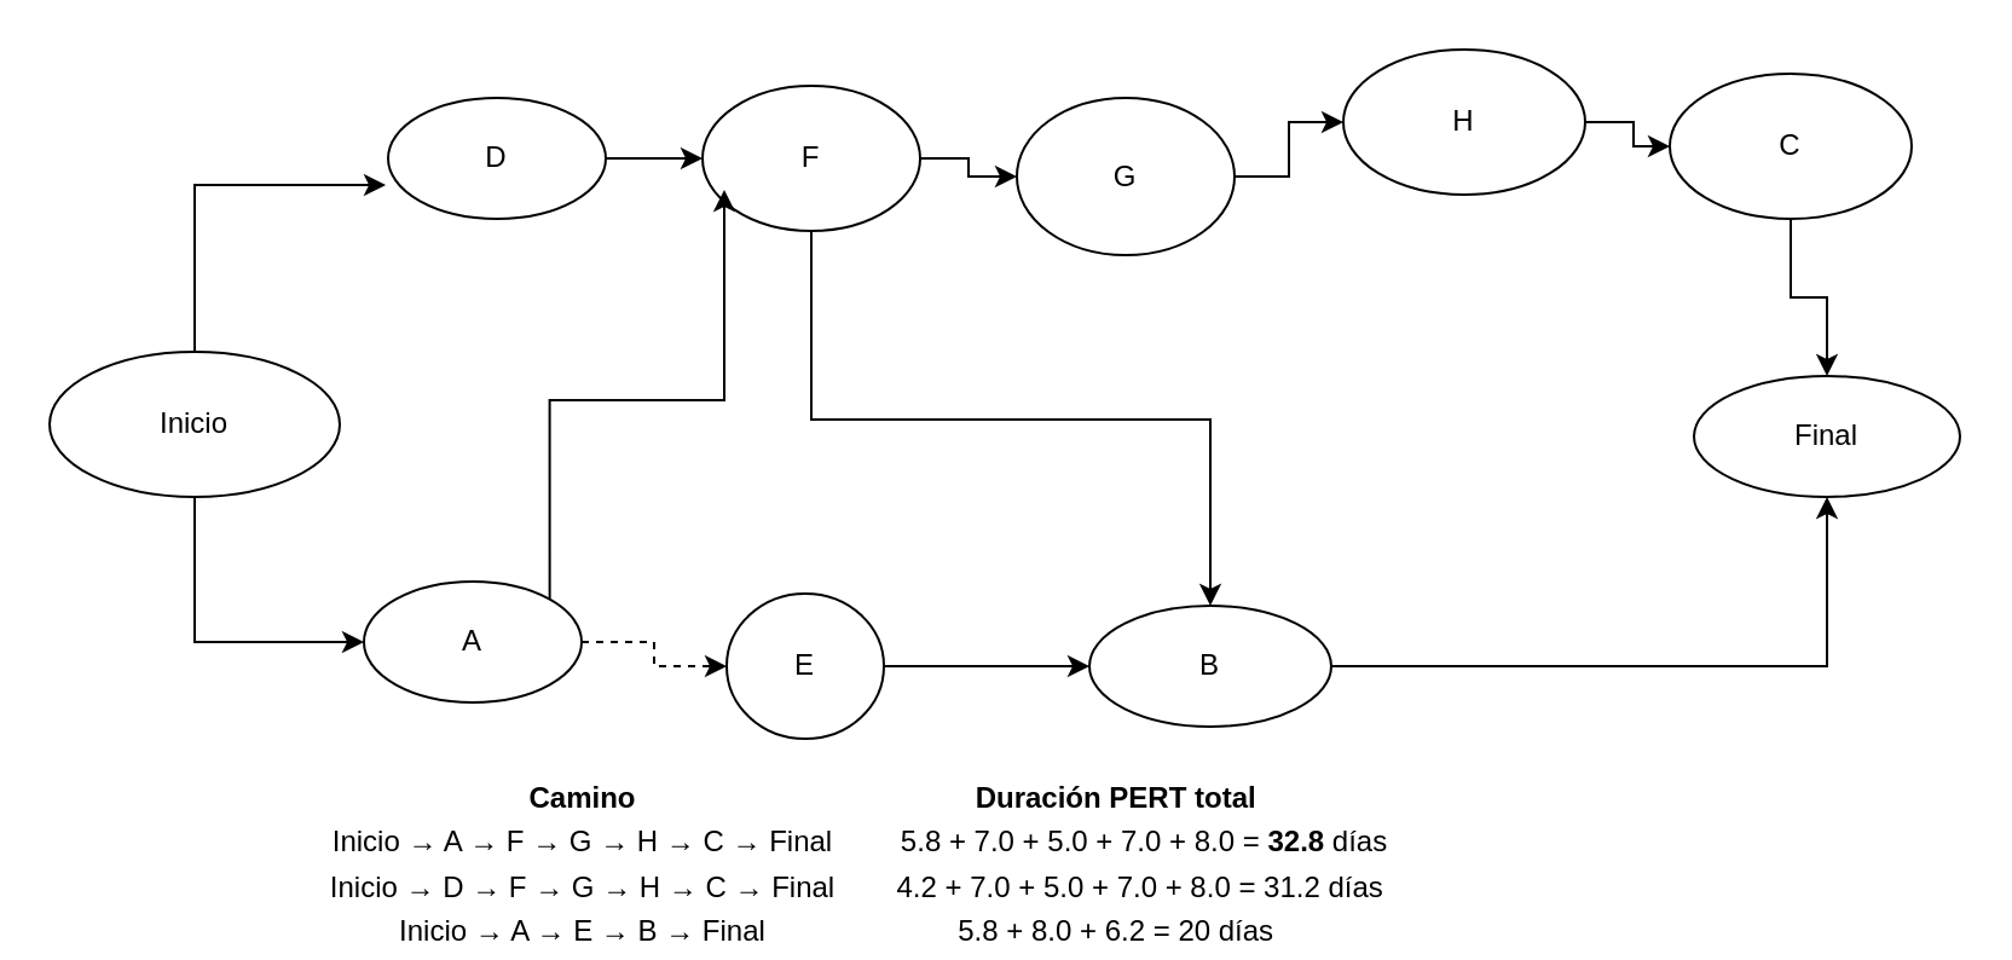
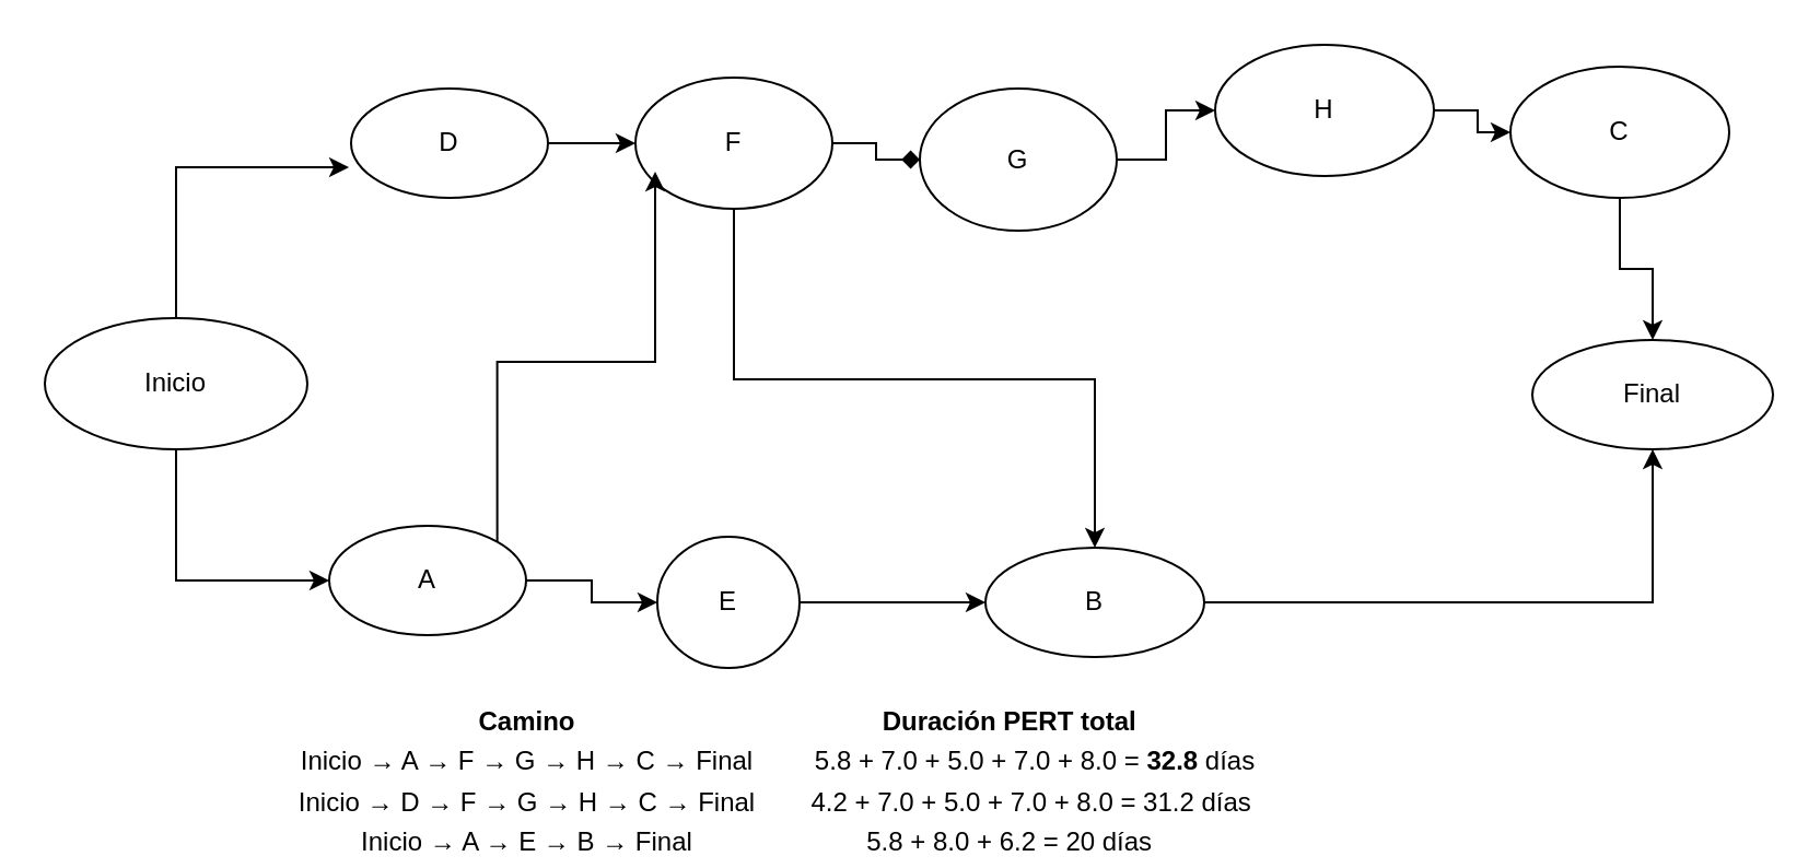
- <mxCell id="10" style="edgeStyle=orthogonalEdgeStyle;rounded=0;orthogonalLoop=1;jettySize=auto;html=1;exitX=1;exitY=0.5;exitDx=0;exitDy=0;entryX=0;entryY=0.5;entryDx=0;entryDy=0;" edge="1" parent="1" source="12" target="16"><mxGeometry relative="1" as="geometry" /></mxCell>
+ <mxCell id="10" style="edgeStyle=orthogonalEdgeStyle;rounded=0;orthogonalLoop=1;jettySize=auto;html=1;exitX=1;exitY=0.5;exitDx=0;exitDy=0;entryX=0;entryY=0.5;entryDx=0;entryDy=0;endArrow=diamond;" edge="1" parent="1" source="12" target="16"><mxGeometry relative="1" as="geometry" /></mxCell>
- <mxCell id="4" style="edgeStyle=orthogonalEdgeStyle;rounded=0;orthogonalLoop=1;jettySize=auto;html=1;exitX=1;exitY=0.5;exitDx=0;exitDy=0;dashed=1;" edge="1" parent="1" source="5" target="9"><mxGeometry relative="1" as="geometry" /></mxCell>
+ <mxCell id="4" style="edgeStyle=orthogonalEdgeStyle;rounded=0;orthogonalLoop=1;jettySize=auto;html=1;exitX=1;exitY=0.5;exitDx=0;exitDy=0;" edge="1" parent="1" source="5" target="9"><mxGeometry relative="1" as="geometry" /></mxCell>
